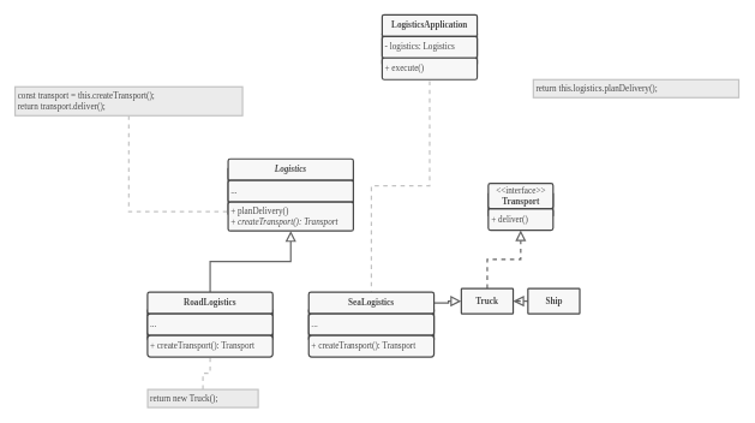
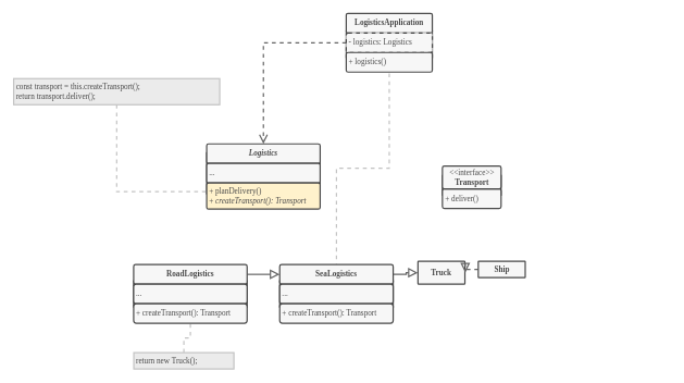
- <mxCell id="19" value="&lt;font style=&quot;&quot; data-font-src=&quot;https://fonts.googleapis.com/css?family=Nunito&quot; face=&quot;Nunito&quot;&gt;- logistics: Logistics&lt;/font&gt;" style="rounded=1;whiteSpace=wrap;html=1;arcSize=6;fillColor=#F7F7F7;strokeColor=#494949;align=left;perimeterSpacing=0;spacingLeft=2;fontColor=#494949;strokeWidth=2;container=0;absoluteArcSize=1;" parent="1" vertex="1"><mxGeometry x="530" y="50" width="132" height="30" as="geometry" /></mxCell>
+ <mxCell id="19" value="&lt;font style=&quot;&quot; data-font-src=&quot;https://fonts.googleapis.com/css?family=Nunito&quot; face=&quot;Nunito&quot;&gt;- logistics: Logistics&lt;/font&gt;" style="rounded=1;whiteSpace=wrap;html=1;arcSize=6;fillColor=#F7F7F7;strokeColor=#494949;align=left;perimeterSpacing=0;spacingLeft=2;fontColor=#494949;strokeWidth=2;container=0;absoluteArcSize=1;dashed=1;" parent="1" vertex="1"><mxGeometry x="530" y="50" width="132" height="30" as="geometry" /></mxCell>
+ <mxCell id="13" style="edgeStyle=orthogonalEdgeStyle;html=1;entryX=0.5;entryY=0;entryDx=0;entryDy=0;fontFamily=Helvetica;fontSource=https%3A%2F%2Ffonts.googleapis.com%2Fcss%3Ffamily%3DFira%2BCode%2BMedium;endArrow=open;strokeColor=#666666;dashed=1;endFill=0;strokeWidth=2;endSize=10;exitX=0;exitY=0.5;exitDx=0;exitDy=0;rounded=0;startSize=10;" parent="1" source="19" target="21" edge="1"><mxGeometry relative="1" as="geometry" /></mxCell>
- <mxCell id="20" value="&lt;font data-font-src=&quot;https://fonts.googleapis.com/css?family=Nunito&quot;&gt;&lt;font face=&quot;Nunito&quot;&gt;+ execute()&lt;/font&gt;&lt;br&gt;&lt;/font&gt;" style="rounded=1;whiteSpace=wrap;html=1;arcSize=6;fillColor=#F7F7F7;strokeColor=#494949;align=left;spacingLeft=2;fontColor=#494949;strokeWidth=2;container=0;absoluteArcSize=1;" parent="1" vertex="1"><mxGeometry x="530" y="80" width="132.0" height="30" as="geometry" /></mxCell>
+ <mxCell id="20" value="&lt;font data-font-src=&quot;https://fonts.googleapis.com/css?family=Nunito&quot;&gt;&lt;font face=&quot;Nunito&quot;&gt;+ logistics()&lt;/font&gt;&lt;br&gt;&lt;/font&gt;" style="rounded=1;whiteSpace=wrap;html=1;arcSize=6;fillColor=#F7F7F7;strokeColor=#494949;align=left;spacingLeft=2;fontColor=#494949;strokeWidth=2;container=0;absoluteArcSize=1;" parent="1" vertex="1"><mxGeometry x="530" y="80" width="132.0" height="30" as="geometry" /></mxCell>
- <mxCell id="14" value="&lt;font style=&quot;font-size: 12px;&quot;&gt;&lt;font face=&quot;Fira Code Medium&quot;&gt;return&lt;b&gt; &lt;/b&gt;this.logistics.planDelivery();&lt;/font&gt;&lt;br&gt;&lt;/font&gt;" style="rounded=0;whiteSpace=wrap;html=1;fontColor=#494949;strokeColor=#C3C3C3;fillColor=#EBEBEB;align=left;verticalAlign=middle;spacingLeft=2;spacingRight=1;strokeWidth=2;" parent="1" vertex="1"><mxGeometry x="740" y="110" width="285.5" height="25" as="geometry" /></mxCell>
- <mxCell id="23" value="&lt;font face=&quot;Nunito&quot; data-font-src=&quot;https://fonts.googleapis.com/css?family=Nunito&quot;&gt;+ planDelivery()&lt;br&gt;&lt;/font&gt;&lt;font data-font-src=&quot;https://fonts.googleapis.com/css?family=Nunito&quot;&gt;&lt;font data-font-src=&quot;https://fonts.googleapis.com/css?family=Nunito&quot; face=&quot;Nunito&quot;&gt;+&lt;i style=&quot;&quot;&gt; createTransport(): Transport&lt;/i&gt;&lt;/font&gt;&lt;br&gt;&lt;/font&gt;" style="rounded=1;whiteSpace=wrap;html=1;arcSize=6;fillColor=#F7F7F7;strokeColor=#494949;align=left;spacingLeft=2;fontColor=#494949;strokeWidth=2;container=0;absoluteArcSize=1;" parent="1" vertex="1"><mxGeometry x="316" y="280" width="174" height="40" as="geometry" /></mxCell>
+ <mxCell id="23" value="&lt;font face=&quot;Nunito&quot; data-font-src=&quot;https://fonts.googleapis.com/css?family=Nunito&quot;&gt;+ planDelivery()&lt;br&gt;&lt;/font&gt;&lt;font data-font-src=&quot;https://fonts.googleapis.com/css?family=Nunito&quot;&gt;&lt;font data-font-src=&quot;https://fonts.googleapis.com/css?family=Nunito&quot; face=&quot;Nunito&quot;&gt;+&lt;i style=&quot;&quot;&gt; createTransport(): Transport&lt;/i&gt;&lt;/font&gt;&lt;br&gt;&lt;/font&gt;" style="rounded=1;whiteSpace=wrap;html=1;arcSize=6;fillColor=#fff2cc;strokeColor=#494949;align=left;spacingLeft=2;fontColor=#494949;strokeWidth=2;container=0;absoluteArcSize=1;" parent="1" vertex="1"><mxGeometry x="316" y="280" width="174" height="40" as="geometry" /></mxCell>
- <mxCell id="3" style="edgeStyle=orthogonalEdgeStyle;rounded=0;orthogonalLoop=1;jettySize=auto;html=1;entryX=0.5;entryY=1;entryDx=0;entryDy=0;strokeColor=#666666;dashed=1;endArrow=block;endFill=0;strokeWidth=2;endSize=10;startSize=10;" parent="1" source="4" target="25" edge="1"><mxGeometry relative="1" as="geometry" /></mxCell>
- <mxCell id="9" style="edgeStyle=orthogonalEdgeStyle;rounded=0;orthogonalLoop=1;jettySize=auto;html=1;entryX=0.5;entryY=1;entryDx=0;entryDy=0;endArrow=block;endFill=0;strokeColor=#666666;strokeWidth=2;endSize=10;jumpStyle=none;startSize=10;" parent="1" source="28" target="23" edge="1"><mxGeometry relative="1" as="geometry" /></mxCell>
+ <mxCell id="9" style="edgeStyle=orthogonalEdgeStyle;rounded=0;orthogonalLoop=1;jettySize=auto;html=1;endArrow=block;endFill=0;strokeColor=#666666;strokeWidth=2;endSize=10;jumpStyle=none;startSize=10;" parent="1" source="28" target="32" edge="1"><mxGeometry relative="1" as="geometry" /></mxCell>
- <mxCell id="6" value="&lt;font face=&quot;Nunito&quot; color=&quot;#494949&quot;&gt;&lt;b&gt;Ship&lt;/b&gt;&lt;/font&gt;" style="rounded=1;whiteSpace=wrap;html=1;arcSize=3;strokeColor=#494949;fillColor=#F7F7F7;strokeWidth=2;" parent="1" vertex="1"><mxGeometry x="732.5" y="400" width="72" height="35" as="geometry" /></mxCell>
+ <mxCell id="6" value="&lt;font face=&quot;Nunito&quot; color=&quot;#494949&quot;&gt;&lt;b&gt;Ship&lt;/b&gt;&lt;/font&gt;" style="rounded=1;whiteSpace=wrap;html=1;arcSize=3;strokeColor=#494949;fillColor=#F7F7F7;strokeWidth=2;" parent="1" vertex="1"><mxGeometry x="732.5" y="400" width="72" height="25" as="geometry" /></mxCell>
